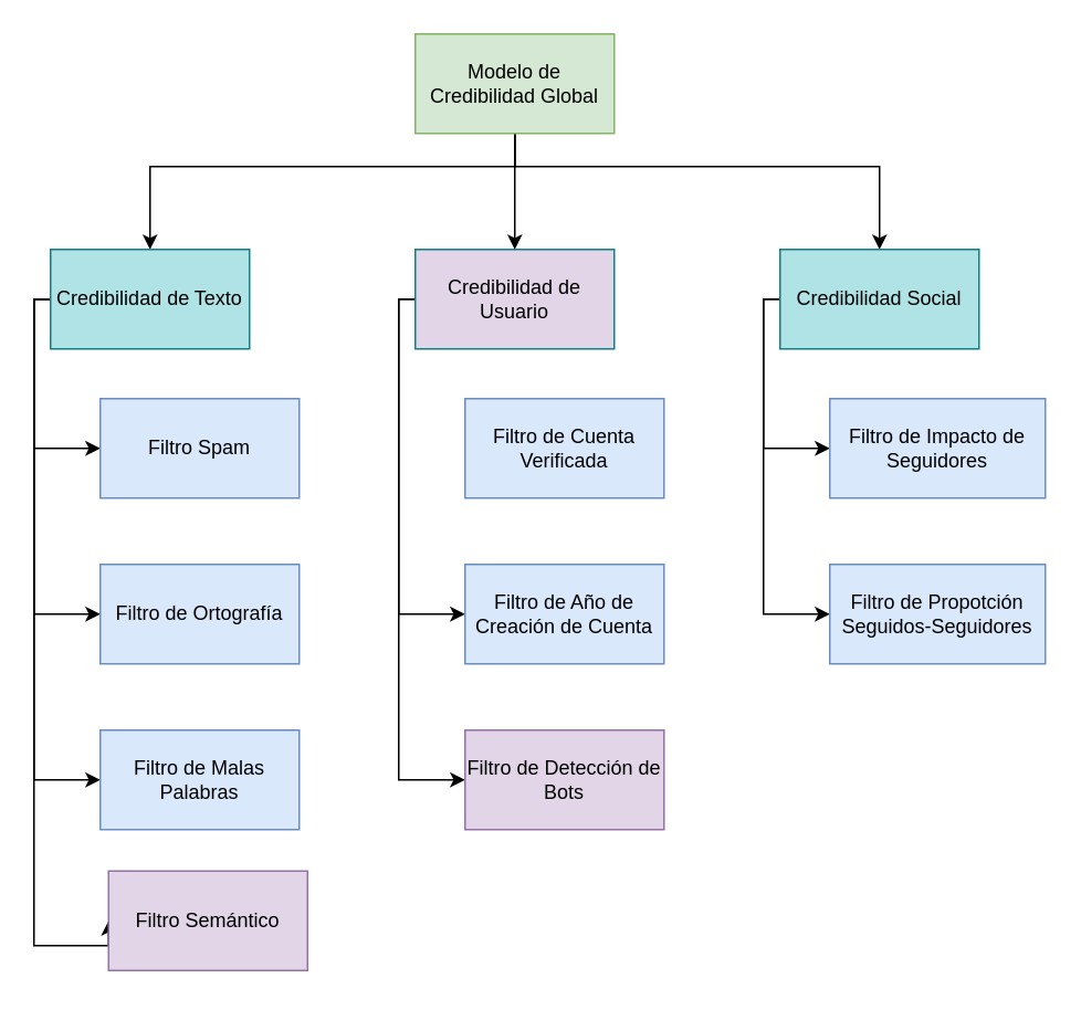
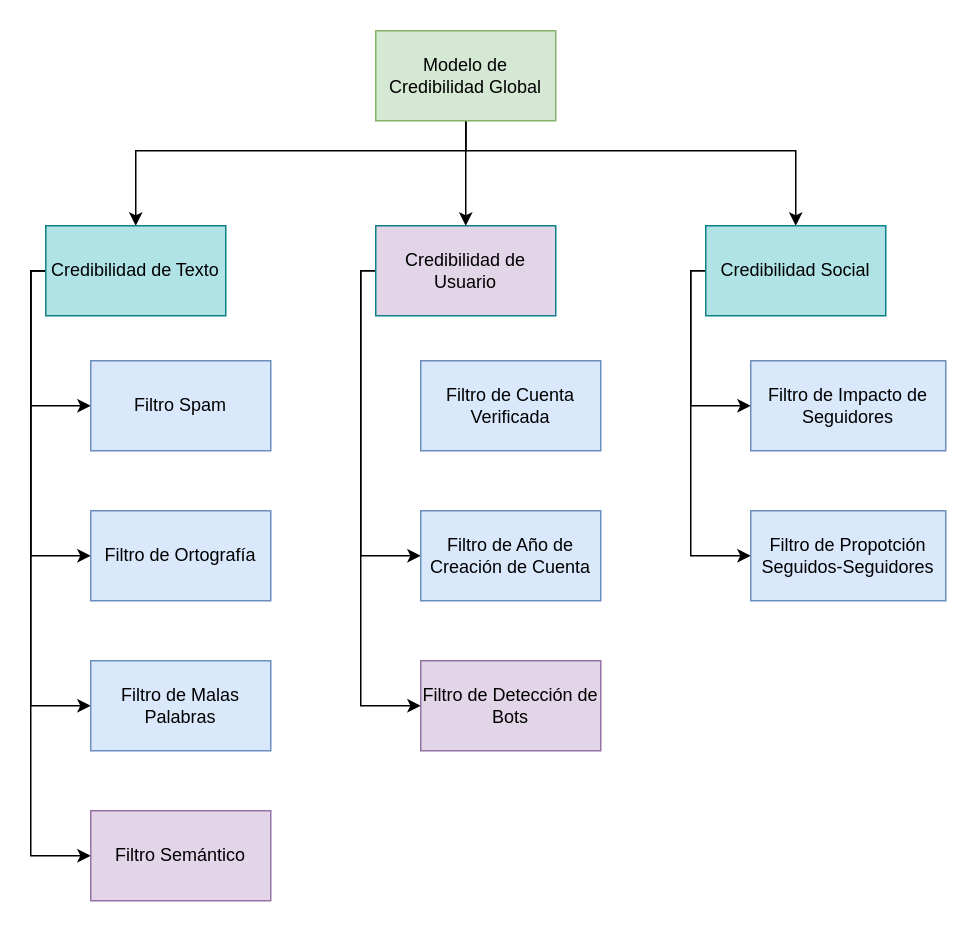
- <mxCell id="20" value="Filtro Semántico" style="rounded=0;whiteSpace=wrap;html=1;fillColor=#e1d5e7;strokeColor=#9673a6;" vertex="1" parent="1"><mxGeometry x="65" y="525" width="120" height="60" as="geometry" /></mxCell>
+ <mxCell id="20" value="Filtro Semántico" style="rounded=0;whiteSpace=wrap;html=1;fillColor=#e1d5e7;strokeColor=#9673a6;" vertex="1" parent="1"><mxGeometry x="60" y="540" width="120" height="60" as="geometry" /></mxCell>
